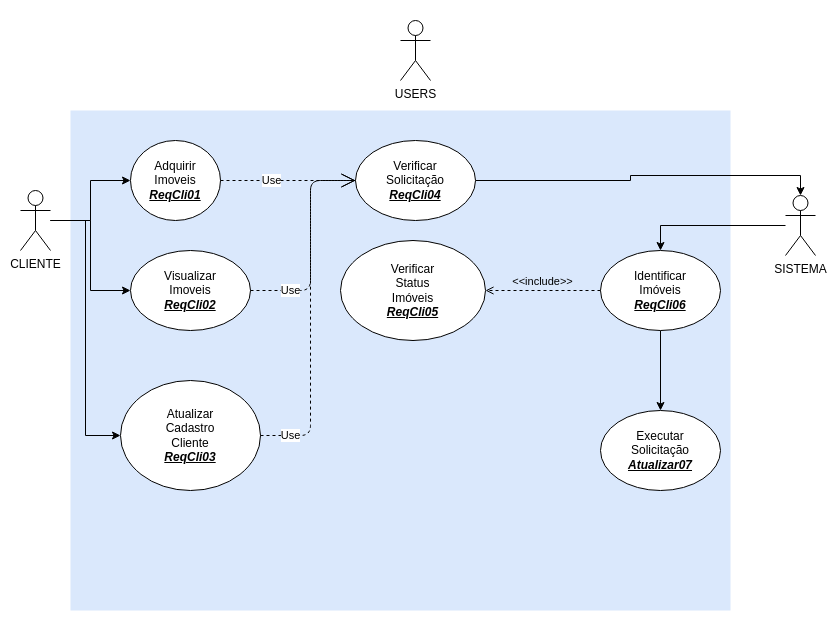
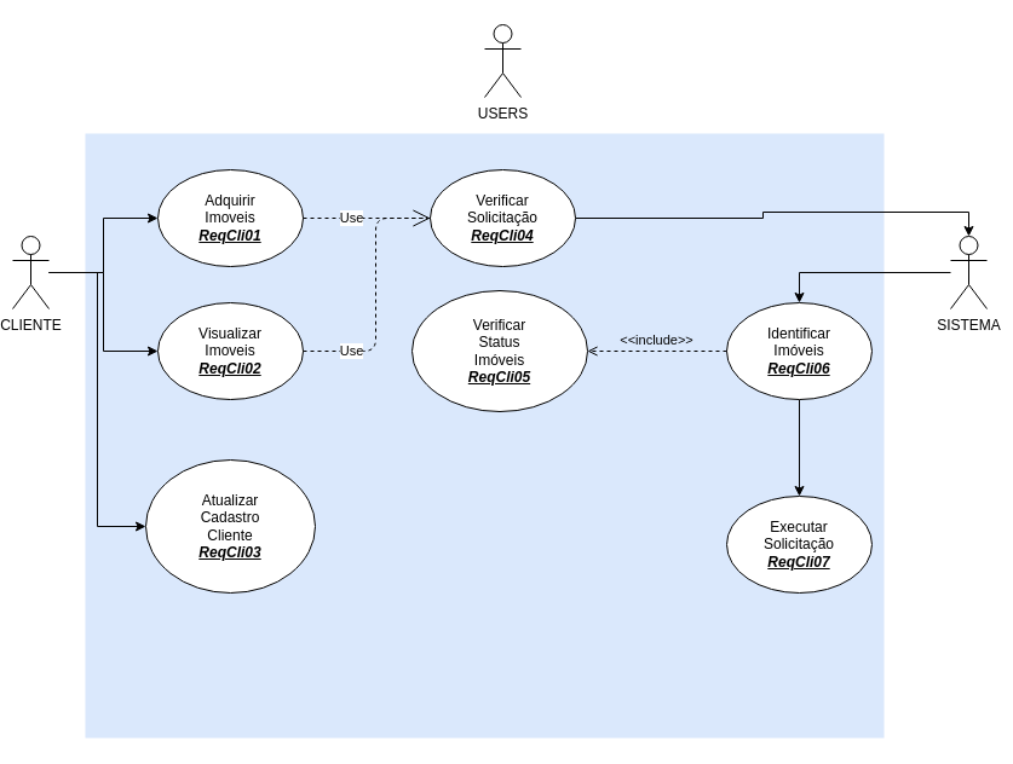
- <mxCell id="16" value="Adquirir&lt;br&gt;Imoveis&lt;br&gt;&lt;b&gt;&lt;i&gt;&lt;u&gt;ReqCli01&lt;/u&gt;&lt;/i&gt;&lt;/b&gt;" style="ellipse;whiteSpace=wrap;html=1;" parent="1" vertex="1"><mxGeometry x="130" y="140" width="90" height="80" as="geometry" /></mxCell>
+ <mxCell id="16" value="Adquirir&lt;br&gt;Imoveis&lt;br&gt;&lt;b&gt;&lt;i&gt;&lt;u&gt;ReqCli01&lt;/u&gt;&lt;/i&gt;&lt;/b&gt;" style="ellipse;whiteSpace=wrap;html=1;" parent="1" vertex="1"><mxGeometry x="130" y="140" width="120" height="80" as="geometry" /></mxCell>
- <mxCell id="7" value="CLIENTE" style="shape=umlActor;verticalLabelPosition=bottom;verticalAlign=top;html=1;outlineConnect=0;" parent="1" vertex="1"><mxGeometry x="20" y="190" width="30" height="60" as="geometry" /></mxCell>
+ <mxCell id="7" value="CLIENTE" style="shape=umlActor;verticalLabelPosition=bottom;verticalAlign=top;html=1;outlineConnect=0;" parent="1" vertex="1"><mxGeometry x="10" y="195" width="30" height="60" as="geometry" /></mxCell>
- <mxCell id="19" value="Use" style="endArrow=open;endSize=12;dashed=1;html=1;exitX=1;exitY=0.5;exitDx=0;exitDy=0;entryX=0;entryY=0.5;entryDx=0;entryDy=0;" parent="1" source="10" target="14" edge="1"><mxGeometry x="-0.829" width="160" relative="1" as="geometry"><mxPoint x="222.426" y="311.716" as="sourcePoint" /><mxPoint x="360" y="180" as="targetPoint" /><Array as="points"><mxPoint x="310" y="435" /><mxPoint x="310" y="180" /></Array><mxPoint as="offset" /></mxGeometry></mxCell>
- <mxCell id="21" value="Executar&lt;br&gt;Solicitação&lt;br&gt;&lt;i&gt;&lt;u&gt;&lt;b&gt;Atualizar07&lt;/b&gt;&lt;/u&gt;&lt;/i&gt;" style="ellipse;whiteSpace=wrap;html=1;" parent="1" vertex="1"><mxGeometry x="600" y="410" width="120" height="80" as="geometry" /></mxCell>
+ <mxCell id="21" value="Executar&lt;br&gt;Solicitação&lt;br&gt;&lt;i&gt;&lt;u&gt;&lt;b&gt;ReqCli07&lt;/b&gt;&lt;/u&gt;&lt;/i&gt;" style="ellipse;whiteSpace=wrap;html=1;" parent="1" vertex="1"><mxGeometry x="600" y="410" width="120" height="80" as="geometry" /></mxCell>
